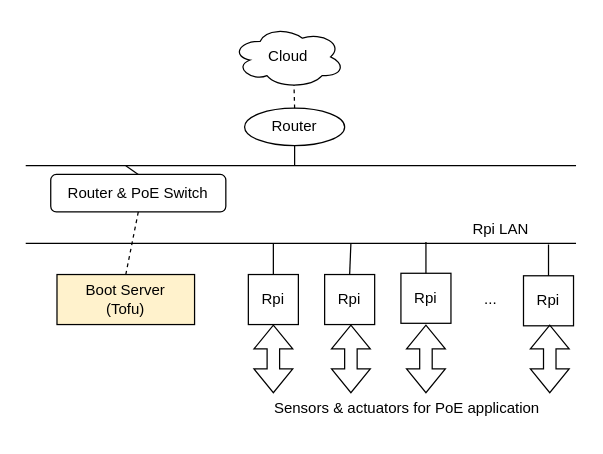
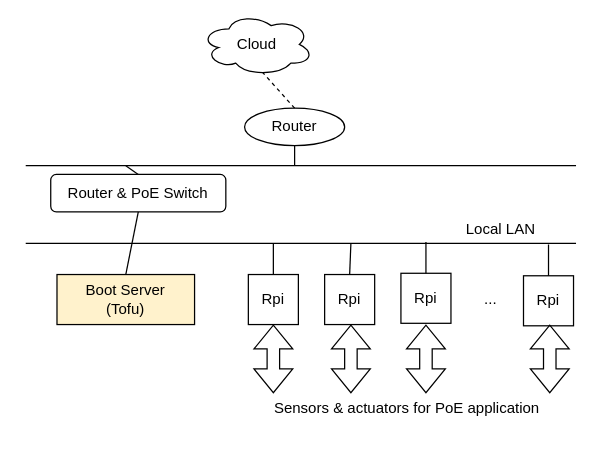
- <mxCell id="2" value="Cloud" style="ellipse;shape=cloud;whiteSpace=wrap;html=1;" vertex="1" parent="1"><mxGeometry x="185" y="20" width="90" height="50" as="geometry" /></mxCell>
+ <mxCell id="2" value="Cloud" style="ellipse;shape=cloud;whiteSpace=wrap;html=1;" vertex="1" parent="1"><mxGeometry x="160" y="10" width="90" height="50" as="geometry" /></mxCell>
- <mxCell id="26" value="Rpi LAN" style="text;html=1;align=center;verticalAlign=middle;whiteSpace=wrap;rounded=0;" vertex="1" parent="1"><mxGeometry x="370" y="168" width="60" height="30" as="geometry" /></mxCell>
+ <mxCell id="26" value="Local LAN" style="text;html=1;align=center;verticalAlign=middle;whiteSpace=wrap;rounded=0;" vertex="1" parent="1"><mxGeometry x="370" y="168" width="60" height="30" as="geometry" /></mxCell>
- <mxCell id="11" value="" style="endArrow=none;html=1;rounded=0;exitX=0.5;exitY=0;exitDx=0;exitDy=0;entryX=0.5;entryY=1;entryDx=0;entryDy=0;dashed=1;" edge="1" parent="1" source="6" target="5"><mxGeometry width="50" height="50" relative="1" as="geometry"><mxPoint x="250" y="344" as="sourcePoint" /><mxPoint x="100" y="182" as="targetPoint" /></mxGeometry></mxCell>
+ <mxCell id="11" value="" style="endArrow=none;html=1;rounded=0;exitX=0.5;exitY=0;exitDx=0;exitDy=0;entryX=0.5;entryY=1;entryDx=0;entryDy=0;" edge="1" parent="1" source="6" target="5"><mxGeometry width="50" height="50" relative="1" as="geometry"><mxPoint x="250" y="344" as="sourcePoint" /><mxPoint x="100" y="182" as="targetPoint" /></mxGeometry></mxCell>
